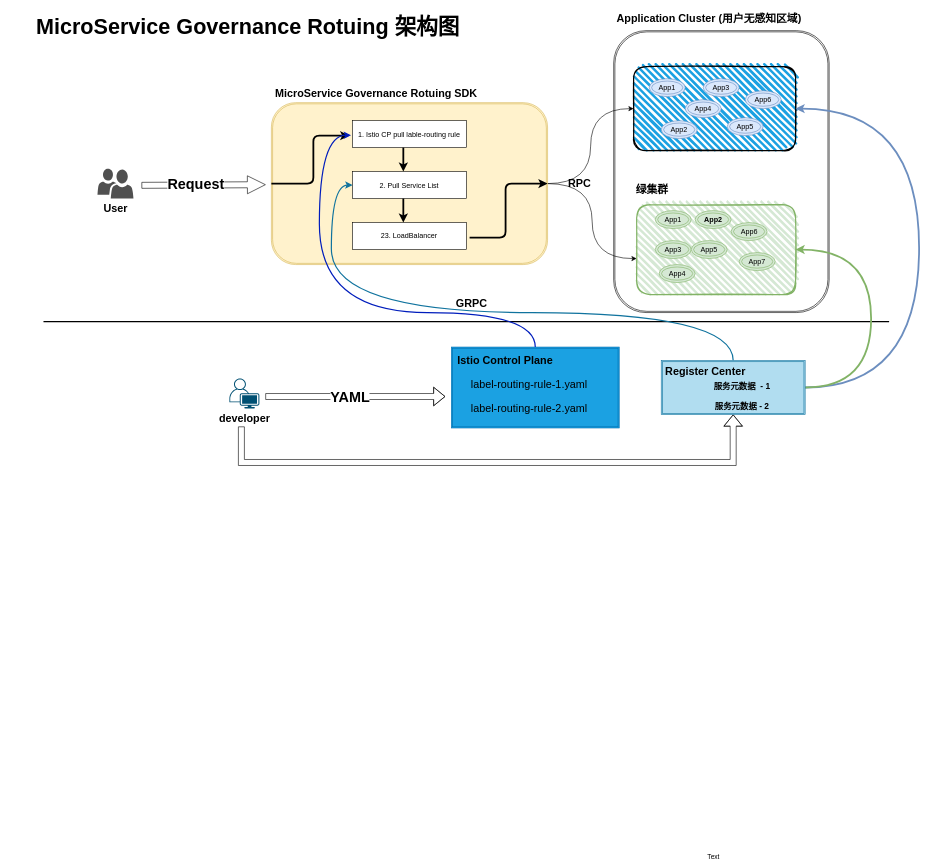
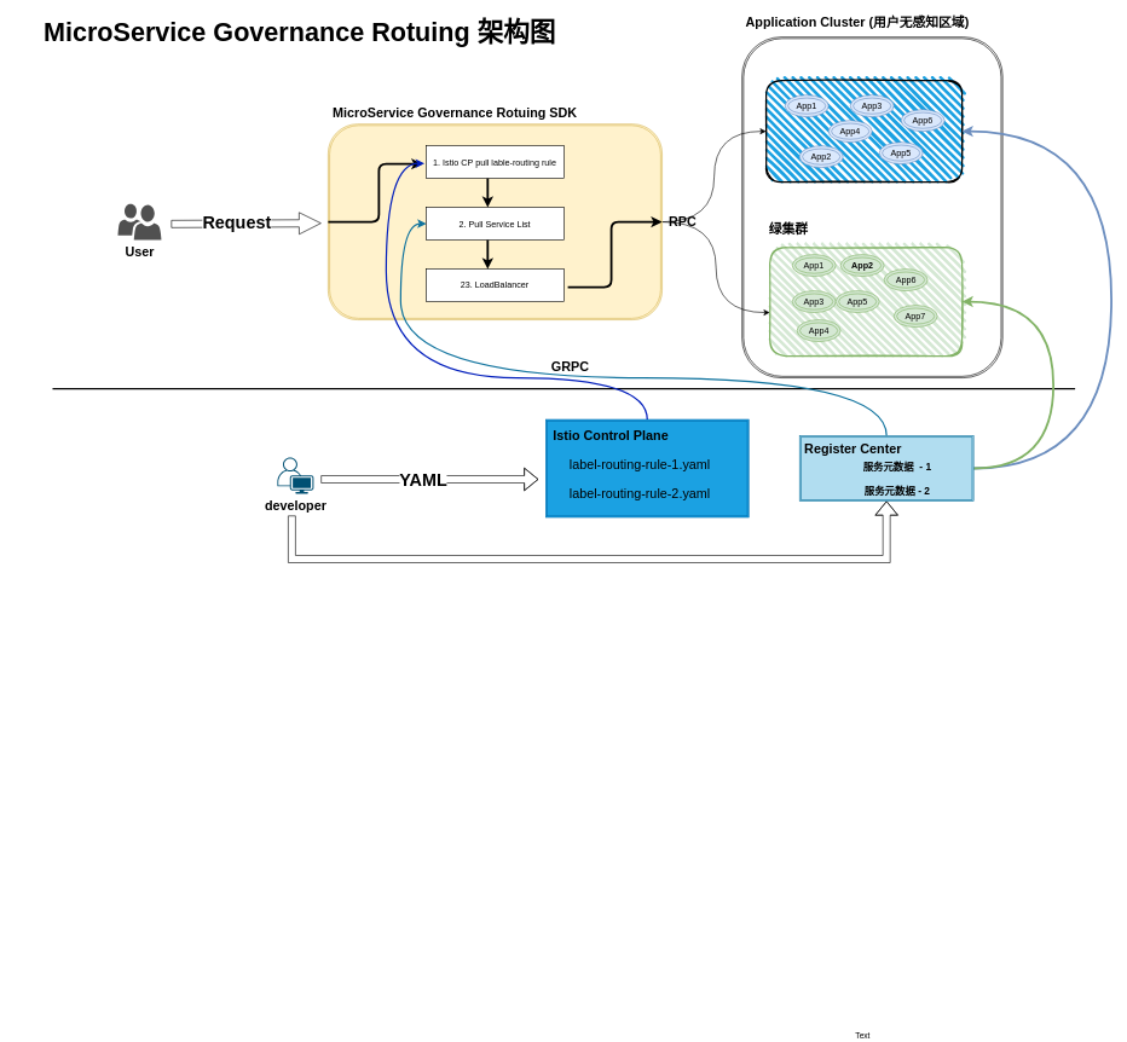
- <mxCell id="41" value="&lt;font style=&quot;font-size: 18px&quot;&gt;&lt;b&gt;RPC&lt;/b&gt;&lt;/font&gt;" style="text;html=1;strokeColor=none;fillColor=none;align=center;verticalAlign=middle;whiteSpace=wrap;rounded=0;" parent="1" vertex="1"><mxGeometry x="945.5" y="295" width="40" height="20" as="geometry" /></mxCell>
+ <mxCell id="41" value="&lt;font style=&quot;font-size: 18px&quot;&gt;&lt;b&gt;RPC&lt;/b&gt;&lt;/font&gt;" style="text;html=1;strokeColor=none;fillColor=none;align=center;verticalAlign=middle;whiteSpace=wrap;rounded=0;" parent="1" vertex="1"><mxGeometry x="920.5" y="295" width="40" height="20" as="geometry" /></mxCell>
